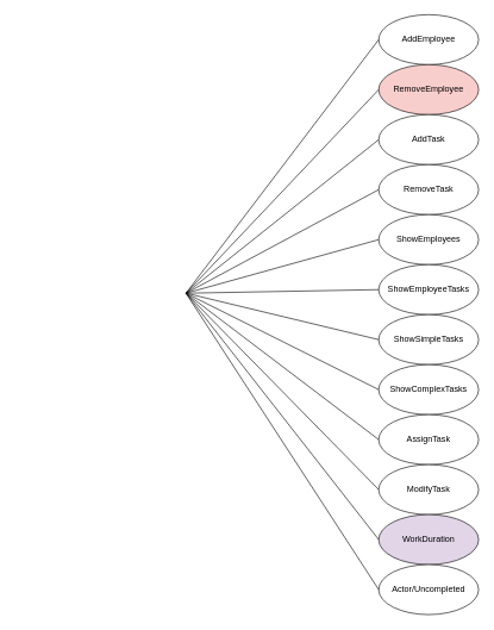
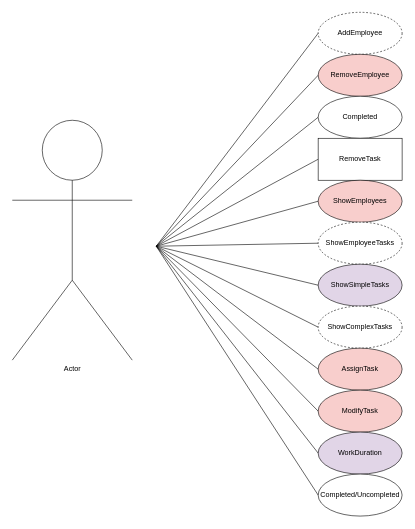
- <mxCell id="3" value="AddEmployee" style="ellipse;whiteSpace=wrap;html=1;" parent="1" vertex="1"><mxGeometry x="530" y="20" width="140" height="70" as="geometry" /></mxCell>
+ <mxCell id="3" value="AddEmployee" style="ellipse;whiteSpace=wrap;html=1;dashed=1;" parent="1" vertex="1"><mxGeometry x="530" y="20" width="140" height="70" as="geometry" /></mxCell>
- <mxCell id="5" value="AddTask" style="ellipse;whiteSpace=wrap;html=1;" parent="1" vertex="1"><mxGeometry x="530" y="160" width="140" height="70" as="geometry" /></mxCell>
+ <mxCell id="5" value="Completed" style="ellipse;whiteSpace=wrap;html=1;" parent="1" vertex="1"><mxGeometry x="530" y="160" width="140" height="70" as="geometry" /></mxCell>
- <mxCell id="6" value="RemoveTask" style="ellipse;whiteSpace=wrap;html=1;" parent="1" vertex="1"><mxGeometry x="530" y="230" width="140" height="70" as="geometry" /></mxCell>
+ <mxCell id="6" value="RemoveTask" style="whiteSpace=wrap;html=1;rounded=0;" parent="1" vertex="1"><mxGeometry x="530" y="230" width="140" height="70" as="geometry" /></mxCell>
- <mxCell id="7" value="ShowEmployees" style="ellipse;whiteSpace=wrap;html=1;" parent="1" vertex="1"><mxGeometry x="530" y="300" width="140" height="70" as="geometry" /></mxCell>
+ <mxCell id="7" value="ShowEmployees" style="ellipse;whiteSpace=wrap;html=1;fillColor=#f8cecc;" parent="1" vertex="1"><mxGeometry x="530" y="300" width="140" height="70" as="geometry" /></mxCell>
+ <mxCell id="2" value="Actor" style="shape=umlActor;verticalLabelPosition=bottom;verticalAlign=top;html=1;" parent="1" vertex="1"><mxGeometry x="20" y="200" width="200" height="400" as="geometry" /></mxCell>
- <mxCell id="8" value="ShowEmployeeTasks" style="ellipse;whiteSpace=wrap;html=1;" parent="1" vertex="1"><mxGeometry x="530" y="370" width="140" height="70" as="geometry" /></mxCell>
+ <mxCell id="8" value="ShowEmployeeTasks" style="ellipse;whiteSpace=wrap;html=1;dashed=1;" parent="1" vertex="1"><mxGeometry x="530" y="370" width="140" height="70" as="geometry" /></mxCell>
- <mxCell id="9" value="ShowSimpleTasks" style="ellipse;whiteSpace=wrap;html=1;" parent="1" vertex="1"><mxGeometry x="530" y="440" width="140" height="70" as="geometry" /></mxCell>
+ <mxCell id="9" value="ShowSimpleTasks" style="ellipse;whiteSpace=wrap;html=1;fillColor=#e1d5e7;" parent="1" vertex="1"><mxGeometry x="530" y="440" width="140" height="70" as="geometry" /></mxCell>
- <mxCell id="10" value="ShowComplexTasks" style="ellipse;whiteSpace=wrap;html=1;" parent="1" vertex="1"><mxGeometry x="530" y="510" width="140" height="70" as="geometry" /></mxCell>
+ <mxCell id="10" value="ShowComplexTasks" style="ellipse;whiteSpace=wrap;html=1;dashed=1;" parent="1" vertex="1"><mxGeometry x="530" y="510" width="140" height="70" as="geometry" /></mxCell>
- <mxCell id="11" value="AssignTask" style="ellipse;whiteSpace=wrap;html=1;" parent="1" vertex="1"><mxGeometry x="530" y="580" width="140" height="70" as="geometry" /></mxCell>
+ <mxCell id="11" value="AssignTask" style="ellipse;whiteSpace=wrap;html=1;fillColor=#f8cecc;" parent="1" vertex="1"><mxGeometry x="530" y="580" width="140" height="70" as="geometry" /></mxCell>
- <mxCell id="12" value="ModifyTask" style="ellipse;whiteSpace=wrap;html=1;" parent="1" vertex="1"><mxGeometry x="530" y="650" width="140" height="70" as="geometry" /></mxCell>
+ <mxCell id="12" value="ModifyTask" style="ellipse;whiteSpace=wrap;html=1;fillColor=#f8cecc;" parent="1" vertex="1"><mxGeometry x="530" y="650" width="140" height="70" as="geometry" /></mxCell>
- <mxCell id="14" value="Actor/Uncompleted" style="ellipse;whiteSpace=wrap;html=1;" parent="1" vertex="1"><mxGeometry x="530" y="790" width="140" height="70" as="geometry" /></mxCell>
+ <mxCell id="14" value="Completed/Uncompleted" style="ellipse;whiteSpace=wrap;html=1;" parent="1" vertex="1"><mxGeometry x="530" y="790" width="140" height="70" as="geometry" /></mxCell>
